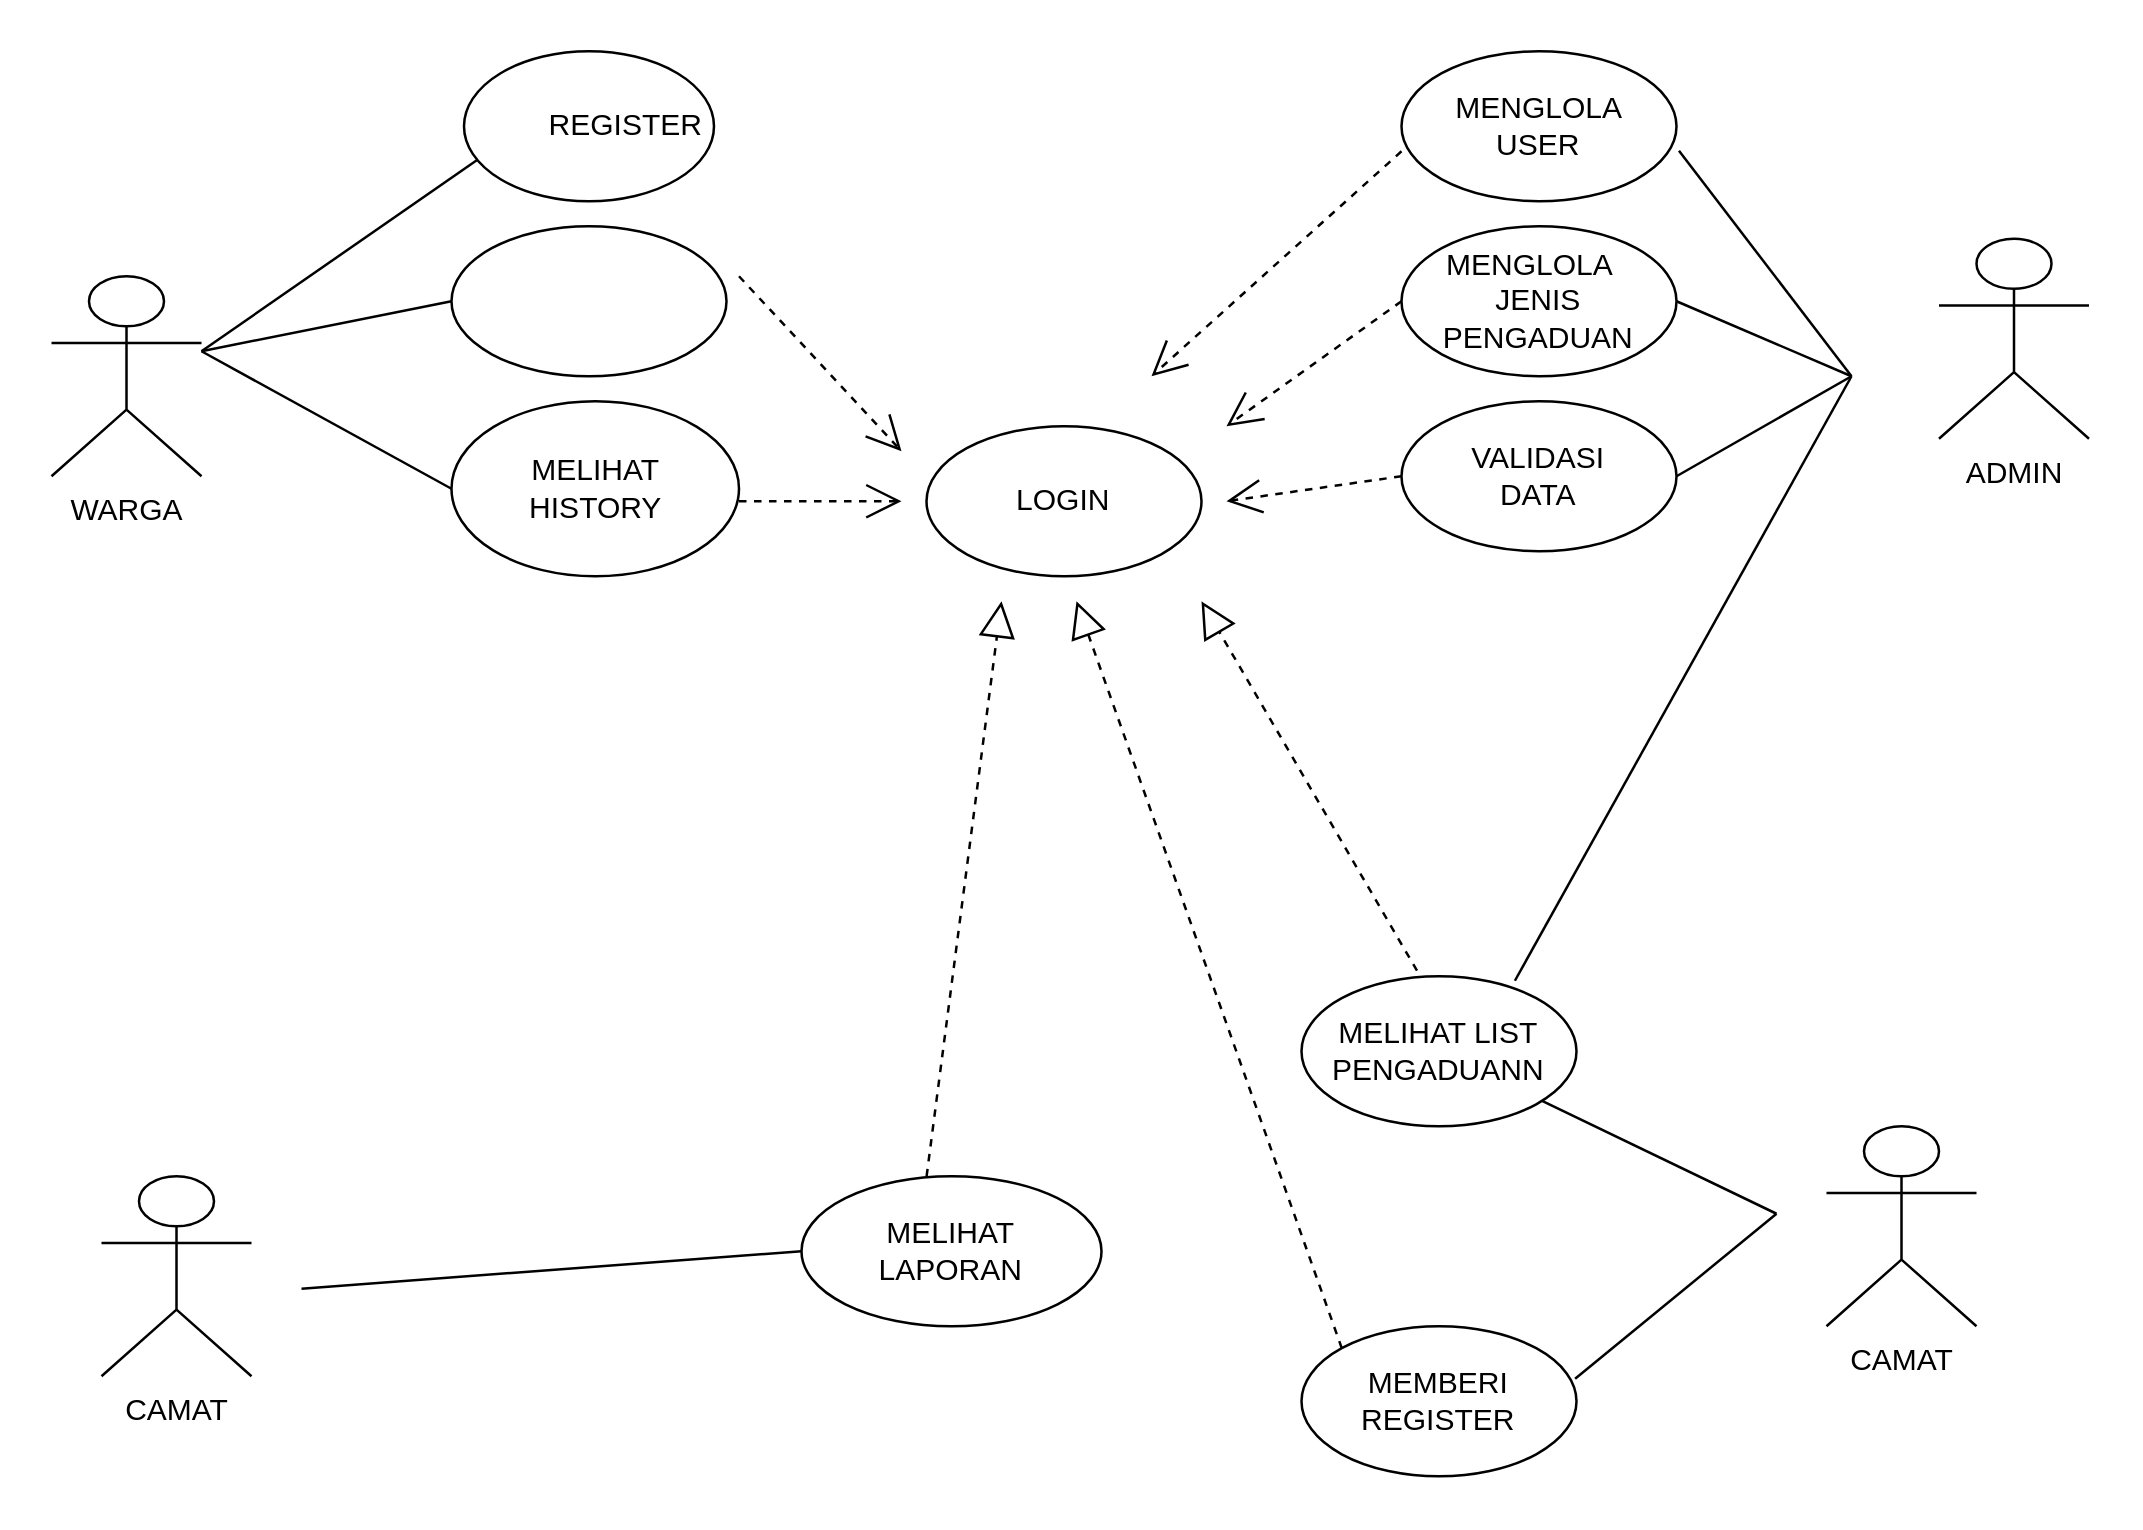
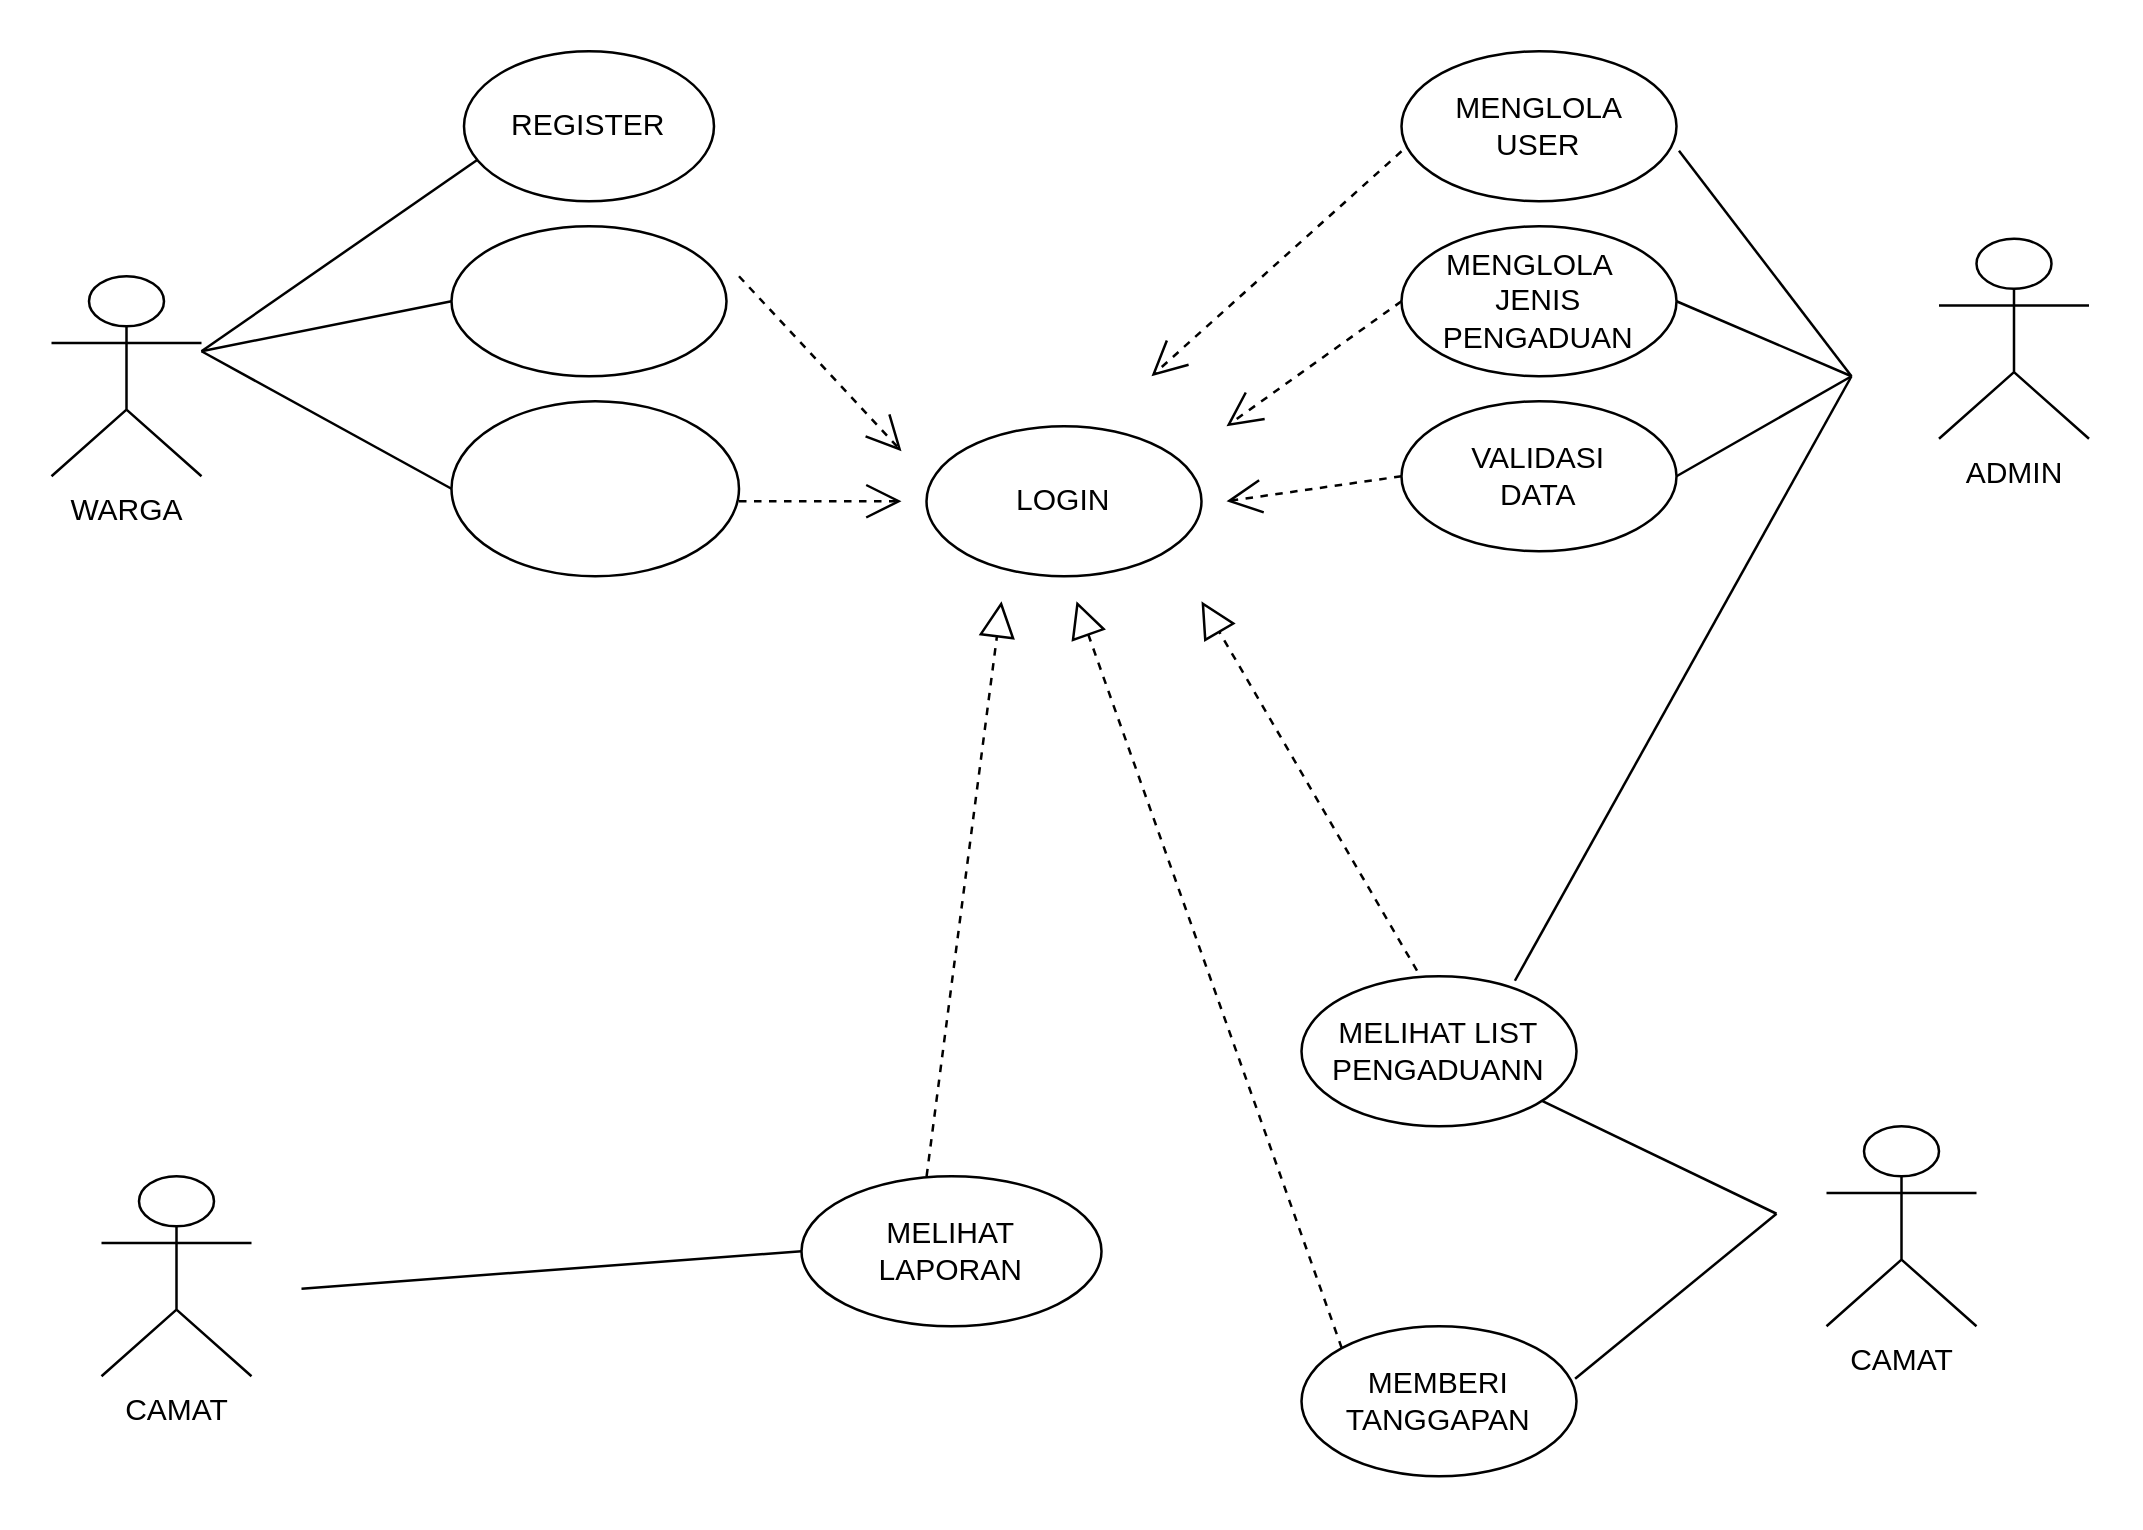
- <mxCell id="9" value="REGISTER" style="text;html=1;align=center;verticalAlign=middle;whiteSpace=wrap;rounded=0;" vertex="1" parent="1"><mxGeometry x="220" y="35" width="60" height="30" as="geometry" /></mxCell>
+ <mxCell id="9" value="REGISTER" style="text;html=1;align=center;verticalAlign=middle;whiteSpace=wrap;rounded=0;" vertex="1" parent="1"><mxGeometry x="205" y="35" width="60" height="30" as="geometry" /></mxCell>
- <mxCell id="10" value="MELIHAT HISTORY" style="text;html=1;align=center;verticalAlign=middle;whiteSpace=wrap;rounded=0;" vertex="1" parent="1"><mxGeometry x="207.5" y="180" width="60" height="30" as="geometry" /></mxCell>
- <mxCell id="35" value="MEMBERI REGISTER" style="text;html=1;align=center;verticalAlign=middle;whiteSpace=wrap;rounded=0;" vertex="1" parent="1"><mxGeometry x="545" y="545" width="60" height="30" as="geometry" /></mxCell>
+ <mxCell id="35" value="MEMBERI TANGGAPAN" style="text;html=1;align=center;verticalAlign=middle;whiteSpace=wrap;rounded=0;" vertex="1" parent="1"><mxGeometry x="545" y="545" width="60" height="30" as="geometry" /></mxCell>
